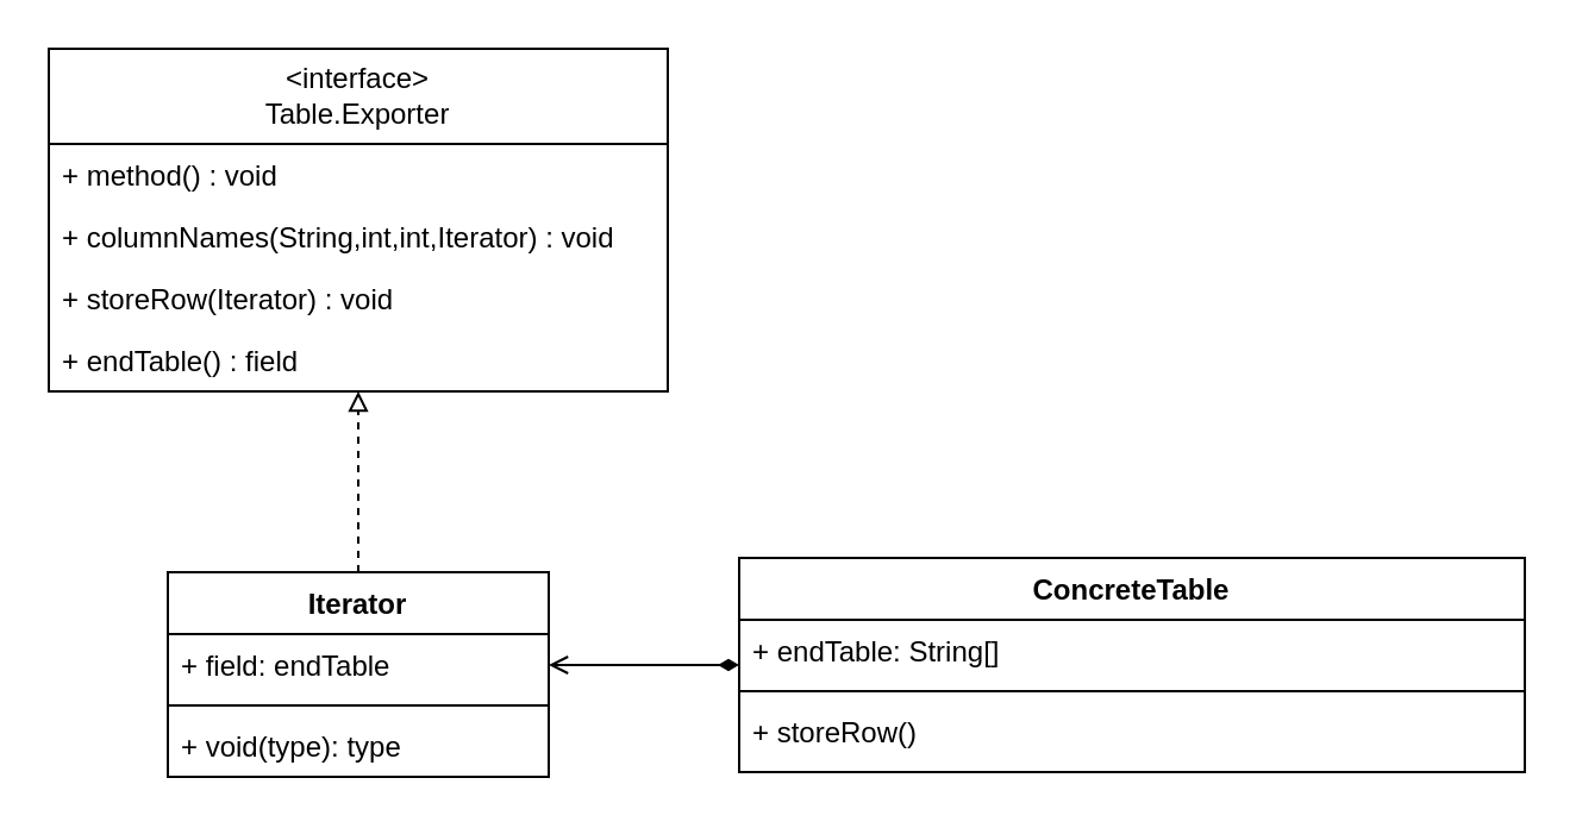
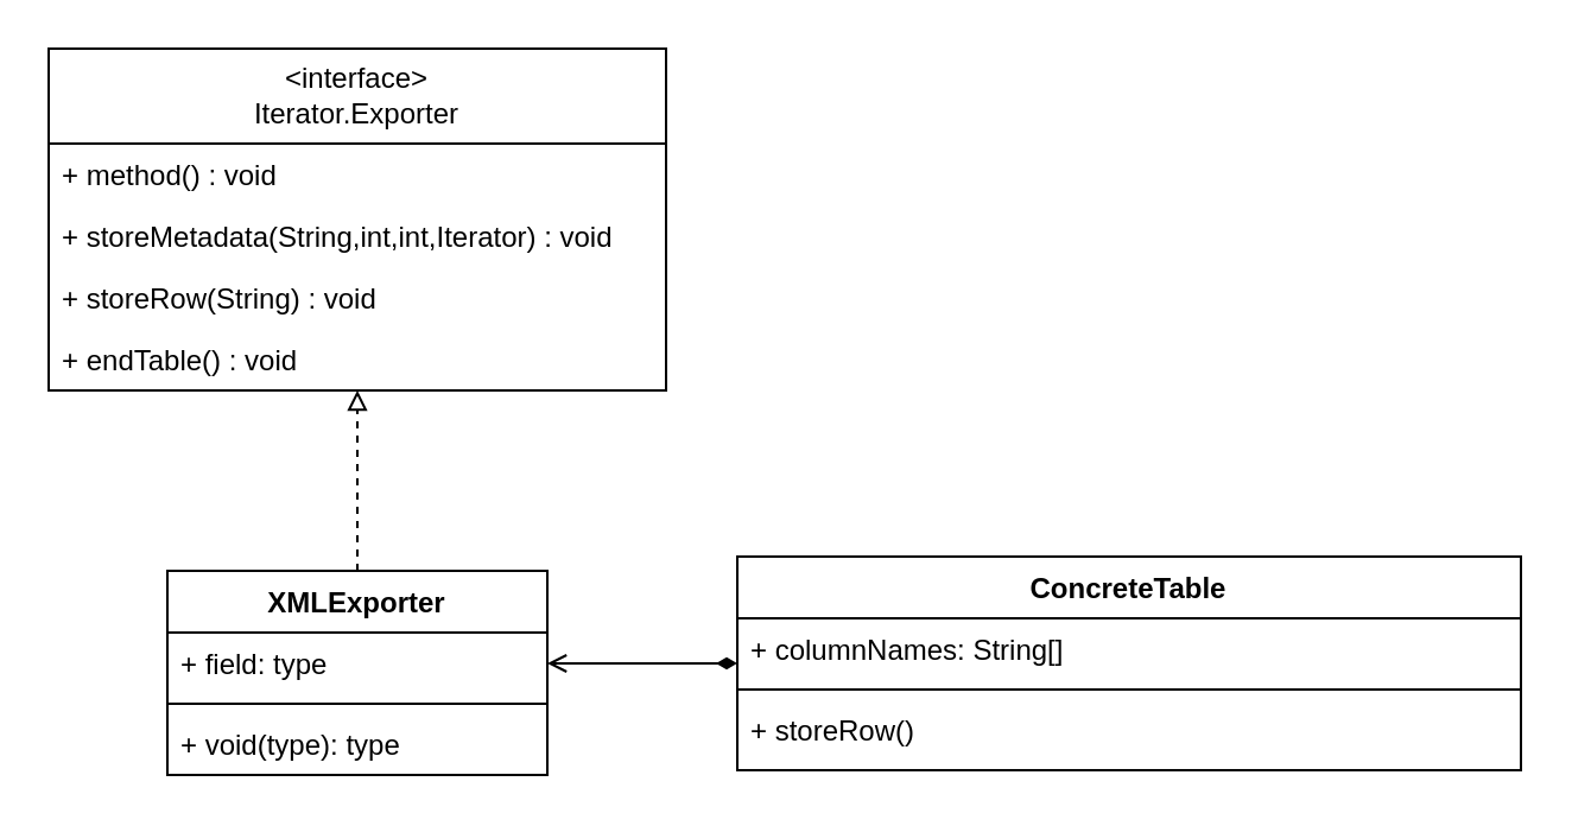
- <mxCell id="2" value="&amp;lt;interface&amp;gt;&lt;br&gt;Table.Exporter" style="swimlane;fontStyle=0;childLayout=stackLayout;horizontal=1;startSize=40;fillColor=none;horizontalStack=0;resizeParent=1;resizeParentMax=0;resizeLast=0;collapsible=1;marginBottom=0;whiteSpace=wrap;html=1;" vertex="1" parent="1"><mxGeometry x="20" y="20" width="260" height="144" as="geometry" /></mxCell>
+ <mxCell id="2" value="&amp;lt;interface&amp;gt;&lt;br&gt;Iterator.Exporter" style="swimlane;fontStyle=0;childLayout=stackLayout;horizontal=1;startSize=40;fillColor=none;horizontalStack=0;resizeParent=1;resizeParentMax=0;resizeLast=0;collapsible=1;marginBottom=0;whiteSpace=wrap;html=1;" vertex="1" parent="1"><mxGeometry x="20" y="20" width="260" height="144" as="geometry" /></mxCell>
- <mxCell id="4" value="+ columnNames(String,int,int,Iterator) : void" style="text;strokeColor=none;fillColor=none;align=left;verticalAlign=top;spacingLeft=4;spacingRight=4;overflow=hidden;rotatable=0;points=[[0,0.5],[1,0.5]];portConstraint=eastwest;whiteSpace=wrap;html=1;" vertex="1" parent="2"><mxGeometry y="66" width="260" height="26" as="geometry" /></mxCell>
+ <mxCell id="4" value="+ storeMetadata(String,int,int,Iterator) : void" style="text;strokeColor=none;fillColor=none;align=left;verticalAlign=top;spacingLeft=4;spacingRight=4;overflow=hidden;rotatable=0;points=[[0,0.5],[1,0.5]];portConstraint=eastwest;whiteSpace=wrap;html=1;" vertex="1" parent="2"><mxGeometry y="66" width="260" height="26" as="geometry" /></mxCell>
- <mxCell id="5" value="+ storeRow(Iterator) : void" style="text;strokeColor=none;fillColor=none;align=left;verticalAlign=top;spacingLeft=4;spacingRight=4;overflow=hidden;rotatable=0;points=[[0,0.5],[1,0.5]];portConstraint=eastwest;whiteSpace=wrap;html=1;" vertex="1" parent="2"><mxGeometry y="92" width="260" height="26" as="geometry" /></mxCell>
+ <mxCell id="5" value="+ storeRow(String) : void" style="text;strokeColor=none;fillColor=none;align=left;verticalAlign=top;spacingLeft=4;spacingRight=4;overflow=hidden;rotatable=0;points=[[0,0.5],[1,0.5]];portConstraint=eastwest;whiteSpace=wrap;html=1;" vertex="1" parent="2"><mxGeometry y="92" width="260" height="26" as="geometry" /></mxCell>
- <mxCell id="6" value="+ endTable() : field" style="text;strokeColor=none;fillColor=none;align=left;verticalAlign=top;spacingLeft=4;spacingRight=4;overflow=hidden;rotatable=0;points=[[0,0.5],[1,0.5]];portConstraint=eastwest;whiteSpace=wrap;html=1;" vertex="1" parent="2"><mxGeometry y="118" width="260" height="26" as="geometry" /></mxCell>
+ <mxCell id="6" value="+ endTable() : void" style="text;strokeColor=none;fillColor=none;align=left;verticalAlign=top;spacingLeft=4;spacingRight=4;overflow=hidden;rotatable=0;points=[[0,0.5],[1,0.5]];portConstraint=eastwest;whiteSpace=wrap;html=1;" vertex="1" parent="2"><mxGeometry y="118" width="260" height="26" as="geometry" /></mxCell>
- <mxCell id="8" value="Iterator" style="swimlane;fontStyle=1;align=center;verticalAlign=top;childLayout=stackLayout;horizontal=1;startSize=26;horizontalStack=0;resizeParent=1;resizeParentMax=0;resizeLast=0;collapsible=1;marginBottom=0;whiteSpace=wrap;html=1;" vertex="1" parent="1"><mxGeometry x="70" y="240" width="160" height="86" as="geometry" /></mxCell>
+ <mxCell id="8" value="XMLExporter" style="swimlane;fontStyle=1;align=center;verticalAlign=top;childLayout=stackLayout;horizontal=1;startSize=26;horizontalStack=0;resizeParent=1;resizeParentMax=0;resizeLast=0;collapsible=1;marginBottom=0;whiteSpace=wrap;html=1;" vertex="1" parent="1"><mxGeometry x="70" y="240" width="160" height="86" as="geometry" /></mxCell>
- <mxCell id="13" value="+ endTable: String[]" style="text;strokeColor=none;fillColor=none;align=left;verticalAlign=top;spacingLeft=4;spacingRight=4;overflow=hidden;rotatable=0;points=[[0,0.5],[1,0.5]];portConstraint=eastwest;whiteSpace=wrap;html=1;" vertex="1" parent="12"><mxGeometry y="26" width="330" height="26" as="geometry" /></mxCell>
+ <mxCell id="13" value="+ columnNames: String[]" style="text;strokeColor=none;fillColor=none;align=left;verticalAlign=top;spacingLeft=4;spacingRight=4;overflow=hidden;rotatable=0;points=[[0,0.5],[1,0.5]];portConstraint=eastwest;whiteSpace=wrap;html=1;" vertex="1" parent="12"><mxGeometry y="26" width="330" height="26" as="geometry" /></mxCell>
- <mxCell id="9" value="+ field: endTable" style="text;strokeColor=none;fillColor=none;align=left;verticalAlign=top;spacingLeft=4;spacingRight=4;overflow=hidden;rotatable=0;points=[[0,0.5],[1,0.5]];portConstraint=eastwest;whiteSpace=wrap;html=1;" vertex="1" parent="8"><mxGeometry y="26" width="160" height="26" as="geometry" /></mxCell>
+ <mxCell id="9" value="+ field: type" style="text;strokeColor=none;fillColor=none;align=left;verticalAlign=top;spacingLeft=4;spacingRight=4;overflow=hidden;rotatable=0;points=[[0,0.5],[1,0.5]];portConstraint=eastwest;whiteSpace=wrap;html=1;" vertex="1" parent="8"><mxGeometry y="26" width="160" height="26" as="geometry" /></mxCell>
